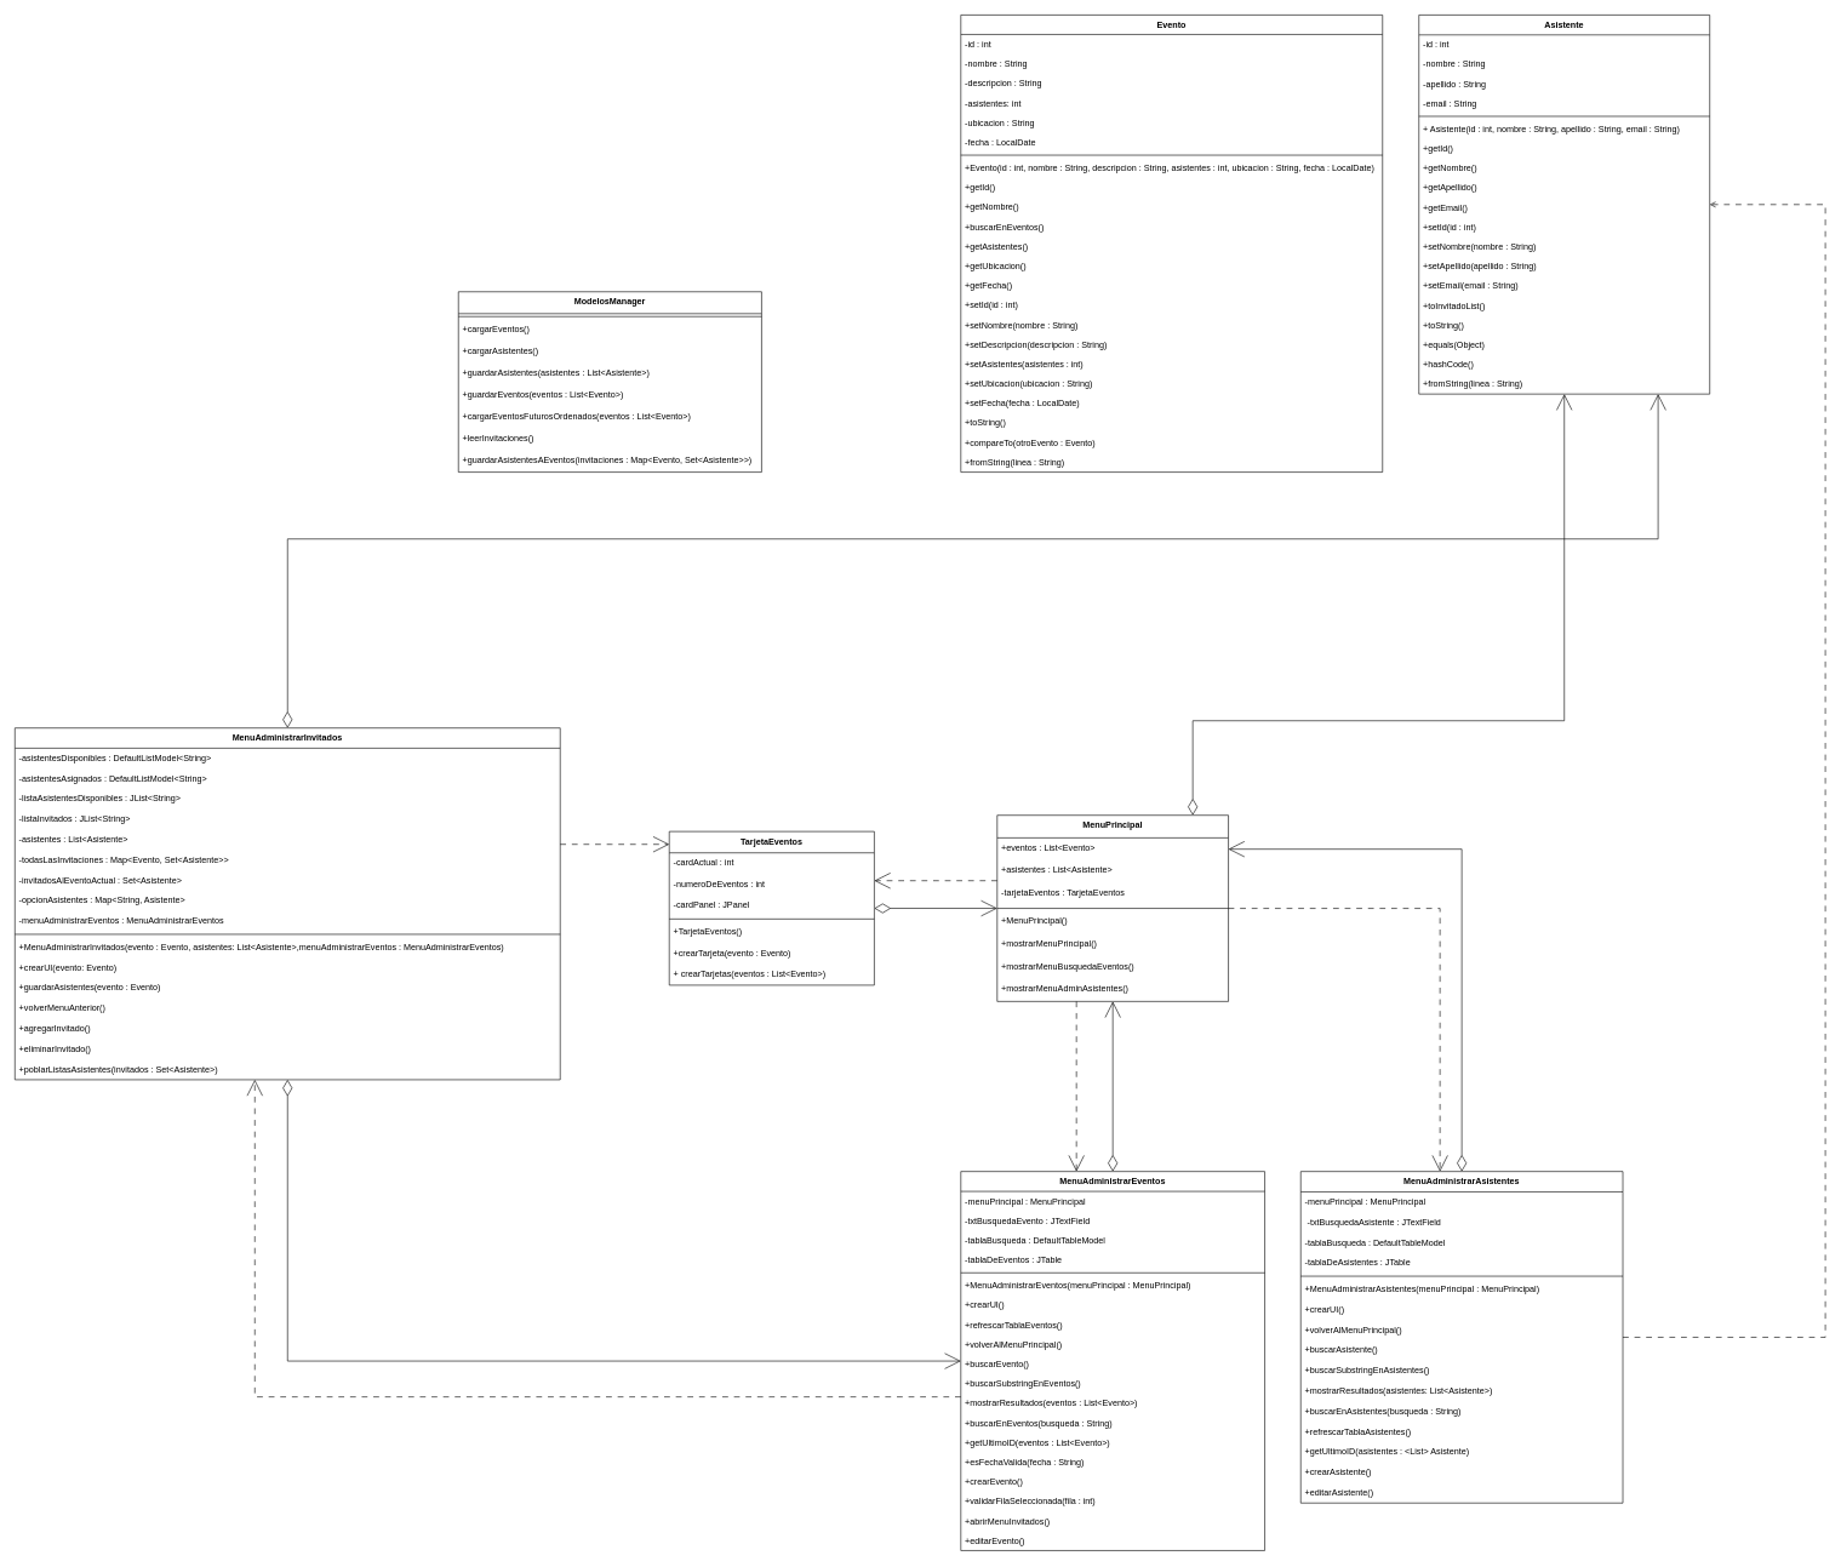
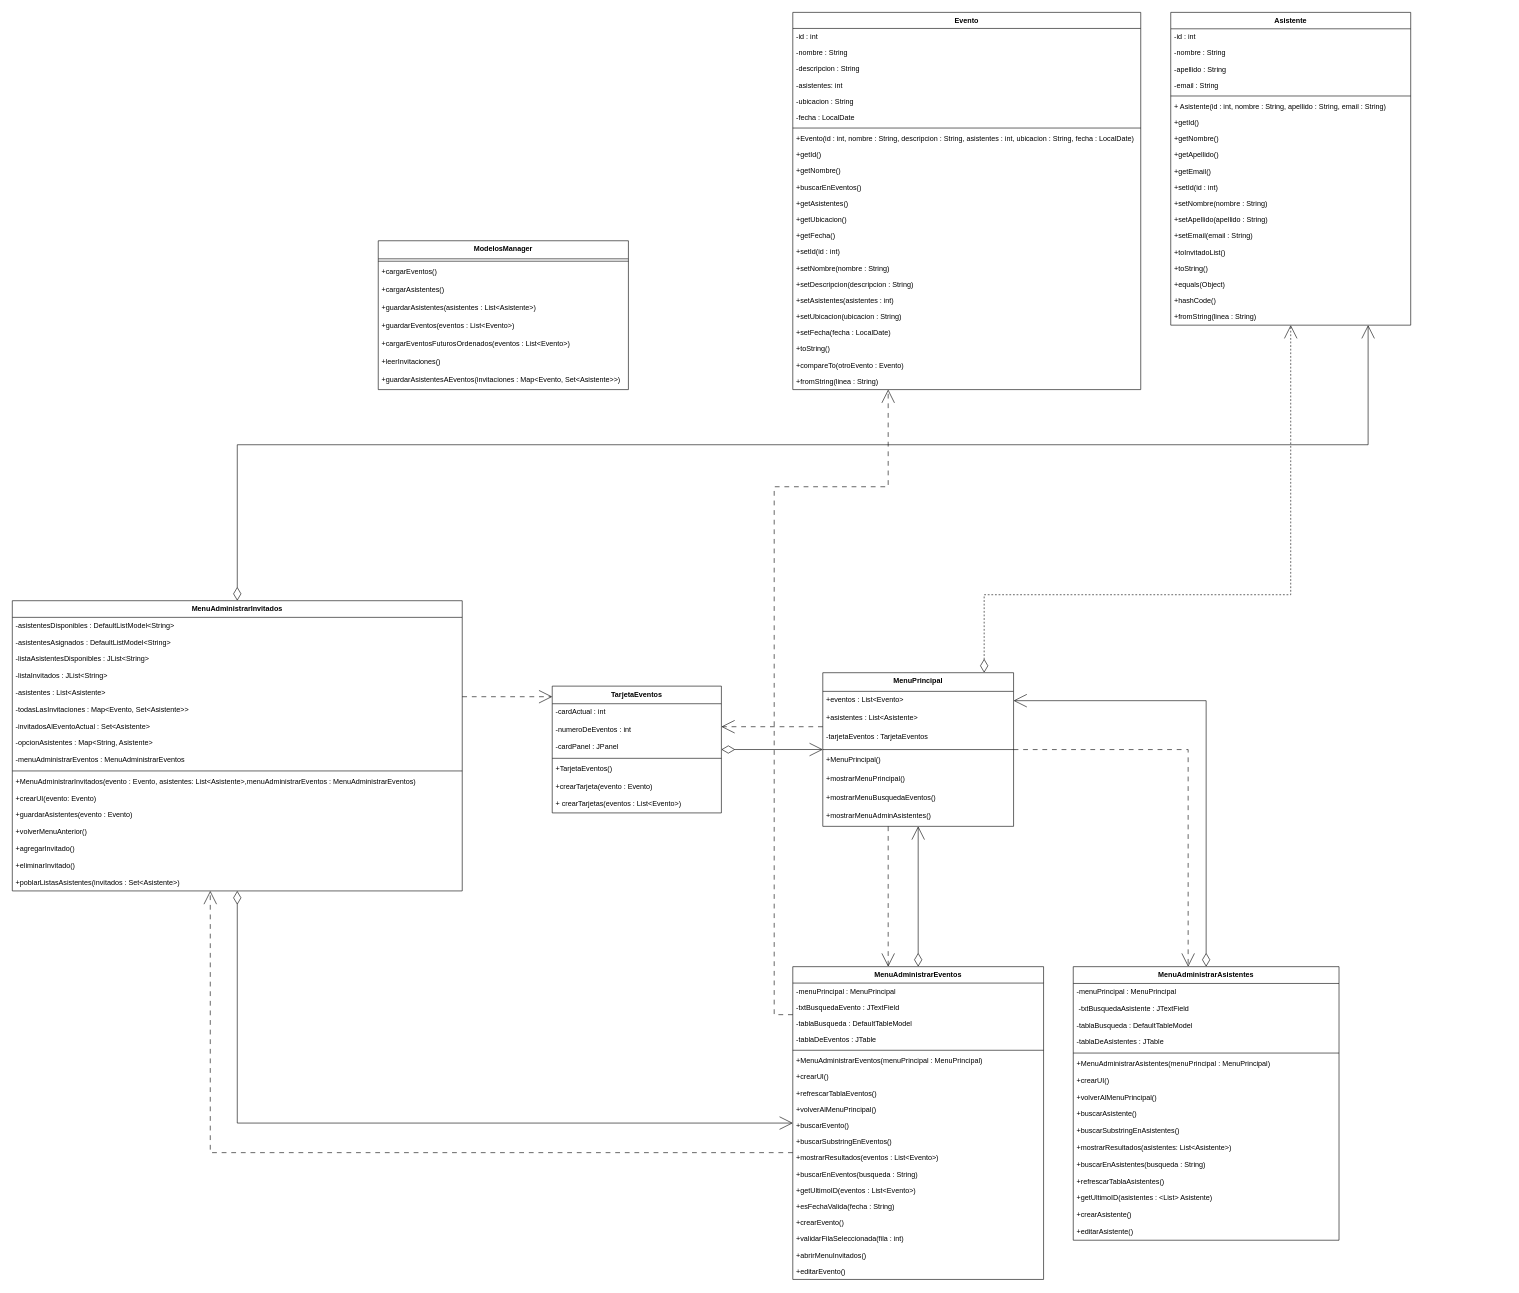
- <mxCell id="6" style="edgeStyle=orthogonalEdgeStyle;rounded=0;orthogonalLoop=1;jettySize=auto;html=1;startArrow=diamondThin;startFill=0;endSize=20;startSize=20;endArrow=open;endFill=0;" edge="1" parent="1" source="8" target="119"><mxGeometry relative="1" as="geometry"><Array as="points"><mxPoint x="1640" y="990.68" /><mxPoint x="2151" y="990.68" /></Array></mxGeometry></mxCell>
+ <mxCell id="6" style="edgeStyle=orthogonalEdgeStyle;rounded=0;orthogonalLoop=1;jettySize=auto;html=1;startArrow=diamondThin;startFill=0;endSize=20;startSize=20;endArrow=open;endFill=0;dashed=1;" edge="1" parent="1" source="8" target="119"><mxGeometry relative="1" as="geometry"><Array as="points"><mxPoint x="1640" y="990.68" /><mxPoint x="2151" y="990.68" /></Array></mxGeometry></mxCell>
+ <mxCell id="19" style="edgeStyle=orthogonalEdgeStyle;rounded=0;orthogonalLoop=1;jettySize=auto;html=1;dashed=1;dashPattern=8 8;strokeColor=default;align=center;verticalAlign=middle;fontFamily=Helvetica;fontSize=11;fontColor=default;labelBackgroundColor=default;endArrow=open;endFill=0;endSize=20;" edge="1" parent="1" source="20" target="95"><mxGeometry relative="1" as="geometry"><Array as="points"><mxPoint x="1290" y="1690.68" /><mxPoint x="1290" y="810.68" /><mxPoint x="1480" y="810.68" /></Array></mxGeometry></mxCell>
- <mxCell id="40" style="edgeStyle=orthogonalEdgeStyle;rounded=0;orthogonalLoop=1;jettySize=auto;html=1;dashed=1;dashPattern=8 8;endArrow=open;endFill=0;" edge="1" parent="1" source="41" target="119"><mxGeometry relative="1" as="geometry"><Array as="points"><mxPoint x="2510" y="1838.68" /><mxPoint x="2510" y="280.68" /></Array></mxGeometry></mxCell>
